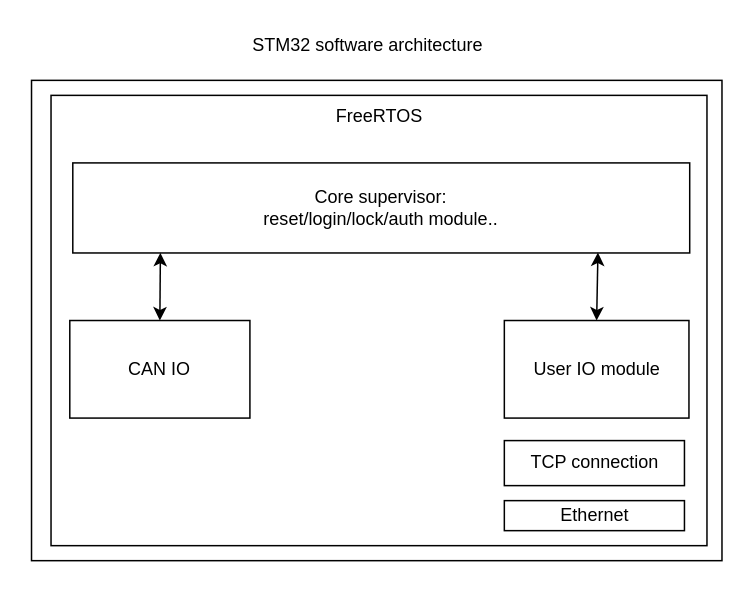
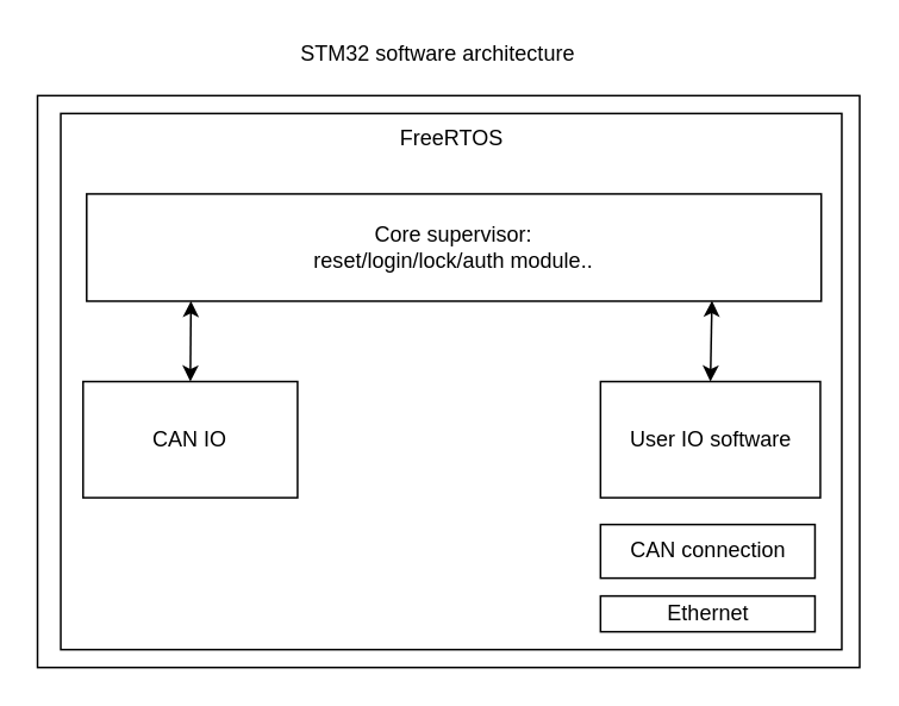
- <mxCell id="7" value="User IO module" style="rounded=0;whiteSpace=wrap;html=1;" vertex="1" parent="1"><mxGeometry x="335.5" y="213" width="123" height="65" as="geometry" /></mxCell>
+ <mxCell id="7" value="User IO software" style="rounded=0;whiteSpace=wrap;html=1;" vertex="1" parent="1"><mxGeometry x="335.5" y="213" width="123" height="65" as="geometry" /></mxCell>
- <mxCell id="6" value="TCP connection" style="rounded=0;whiteSpace=wrap;html=1;" vertex="1" parent="1"><mxGeometry x="335.5" y="293" width="120" height="30" as="geometry" /></mxCell>
+ <mxCell id="6" value="CAN connection" style="rounded=0;whiteSpace=wrap;html=1;" vertex="1" parent="1"><mxGeometry x="335.5" y="293" width="120" height="30" as="geometry" /></mxCell>
